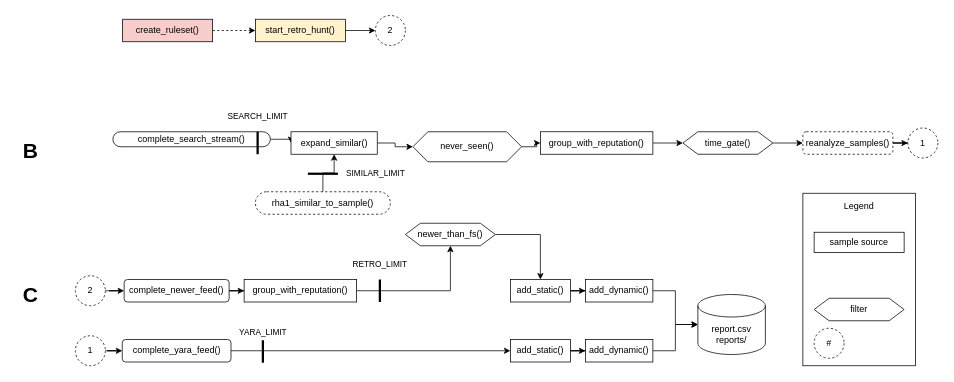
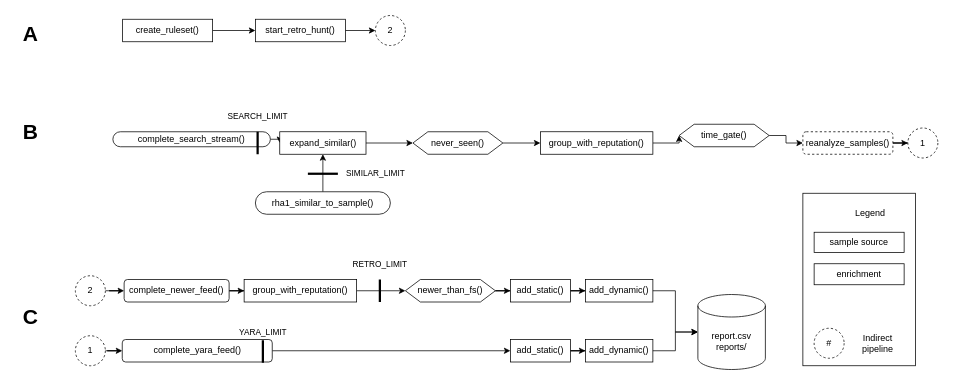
- <mxCell id="21" value="create_ruleset()" style="rounded=0;whiteSpace=wrap;html=1;fillColor=#f8cecc;" vertex="1" parent="1"><mxGeometry x="163" y="25" width="120" height="30" as="geometry" /></mxCell>
+ <mxCell id="21" value="create_ruleset()" style="rounded=0;whiteSpace=wrap;html=1;" vertex="1" parent="1"><mxGeometry x="163" y="25" width="120" height="30" as="geometry" /></mxCell>
- <mxCell id="20" value="" style="edgeStyle=orthogonalEdgeStyle;rounded=0;orthogonalLoop=1;jettySize=auto;html=1;dashed=1;" edge="1" parent="1" source="21" target="23"><mxGeometry relative="1" as="geometry" /></mxCell>
+ <mxCell id="20" value="" style="edgeStyle=orthogonalEdgeStyle;rounded=0;orthogonalLoop=1;jettySize=auto;html=1;" edge="1" parent="1" source="21" target="23"><mxGeometry relative="1" as="geometry" /></mxCell>
- <mxCell id="23" value="start_retro_hunt()" style="rounded=0;whiteSpace=wrap;html=1;fillColor=#fff2cc;" vertex="1" parent="1"><mxGeometry x="340" y="25" width="120" height="30" as="geometry" /></mxCell>
+ <mxCell id="23" value="start_retro_hunt()" style="rounded=0;whiteSpace=wrap;html=1;" vertex="1" parent="1"><mxGeometry x="340" y="25" width="120" height="30" as="geometry" /></mxCell>
+ <mxCell id="31" value="&lt;b&gt;&lt;font style=&quot;font-size: 28px;&quot;&gt;A&lt;/font&gt;&lt;/b&gt;" style="text;html=1;align=center;verticalAlign=middle;resizable=0;points=[];autosize=1;strokeColor=none;fillColor=none;" vertex="1" parent="1"><mxGeometry x="20" y="20" width="40" height="50" as="geometry" /></mxCell>
- <mxCell id="34" value="expand_similar()" style="rounded=0;whiteSpace=wrap;html=1;" vertex="1" parent="1"><mxGeometry x="387.5" y="175" width="115" height="30" as="geometry" /></mxCell>
+ <mxCell id="34" value="expand_similar()" style="rounded=0;whiteSpace=wrap;html=1;" vertex="1" parent="1"><mxGeometry x="372.5" y="175" width="115" height="30" as="geometry" /></mxCell>
- <mxCell id="9" value="time_gate()" style="shape=hexagon;perimeter=hexagonPerimeter2;whiteSpace=wrap;html=1;fixedSize=1;" vertex="1" parent="1"><mxGeometry x="910" y="175" width="120" height="30" as="geometry" /></mxCell>
+ <mxCell id="9" value="time_gate()" style="shape=hexagon;perimeter=hexagonPerimeter2;whiteSpace=wrap;html=1;fixedSize=1;" vertex="1" parent="1"><mxGeometry x="905" y="165" width="120" height="30" as="geometry" /></mxCell>
- <mxCell id="5" value="never_seen()" style="shape=hexagon;perimeter=hexagonPerimeter2;whiteSpace=wrap;html=1;fixedSize=1;" vertex="1" parent="1"><mxGeometry x="550" y="175" width="145" height="40" as="geometry" /></mxCell>
+ <mxCell id="5" value="never_seen()" style="shape=hexagon;perimeter=hexagonPerimeter2;whiteSpace=wrap;html=1;fixedSize=1;" vertex="1" parent="1"><mxGeometry x="550" y="175" width="120" height="30" as="geometry" /></mxCell>
- <mxCell id="32" value="&lt;b&gt;&lt;font style=&quot;font-size: 28px;&quot;&gt;B&lt;/font&gt;&lt;/b&gt;" style="text;html=1;align=center;verticalAlign=middle;resizable=0;points=[];autosize=1;strokeColor=none;fillColor=none;" vertex="1" parent="1"><mxGeometry x="20" y="175" width="40" height="50" as="geometry" /></mxCell>
+ <mxCell id="32" value="&lt;b&gt;&lt;font style=&quot;font-size: 28px;&quot;&gt;B&lt;/font&gt;&lt;/b&gt;" style="text;html=1;align=center;verticalAlign=middle;resizable=0;points=[];autosize=1;strokeColor=none;fillColor=none;" vertex="1" parent="1"><mxGeometry x="20" y="150" width="40" height="50" as="geometry" /></mxCell>
- <mxCell id="36" value="rha1_similar_to_sample()" style="rounded=1;whiteSpace=wrap;html=1;arcSize=50;dashed=1;" vertex="1" parent="1"><mxGeometry x="340" y="255" width="180" height="30" as="geometry" /></mxCell>
+ <mxCell id="36" value="rha1_similar_to_sample()" style="rounded=1;whiteSpace=wrap;html=1;arcSize=50;" vertex="1" parent="1"><mxGeometry x="340" y="255" width="180" height="30" as="geometry" /></mxCell>
- <mxCell id="46" value="Legend" style="text;html=1;align=center;verticalAlign=middle;whiteSpace=wrap;rounded=0;container=0;" vertex="1" parent="41"><mxGeometry x="45" y="2" width="60" height="30" as="geometry" /></mxCell>
+ <mxCell id="46" value="Legend" style="text;html=1;align=center;verticalAlign=middle;whiteSpace=wrap;rounded=0;container=0;" vertex="1" parent="41"><mxGeometry x="60" y="12" width="60" height="30" as="geometry" /></mxCell>
- <mxCell id="18" value="newer_than_fs()" style="shape=hexagon;perimeter=hexagonPerimeter2;whiteSpace=wrap;html=1;fixedSize=1;" vertex="1" parent="1"><mxGeometry x="540" y="297" width="120" height="30" as="geometry" /></mxCell>
+ <mxCell id="18" value="newer_than_fs()" style="shape=hexagon;perimeter=hexagonPerimeter2;whiteSpace=wrap;html=1;fixedSize=1;" vertex="1" parent="1"><mxGeometry x="540" y="372" width="120" height="30" as="geometry" /></mxCell>
+ <mxCell id="43" value="enrichment" style="rounded=0;whiteSpace=wrap;html=1;container=0;" vertex="1" parent="41"><mxGeometry x="15" y="94" width="120" height="28" as="geometry" /></mxCell>
- <mxCell id="33" value="&lt;b&gt;&lt;font style=&quot;font-size: 28px;&quot;&gt;C&lt;/font&gt;&lt;/b&gt;" style="text;html=1;align=center;verticalAlign=middle;resizable=0;points=[];autosize=1;strokeColor=none;fillColor=none;" vertex="1" parent="1"><mxGeometry x="20" y="367" width="40" height="50" as="geometry" /></mxCell>
+ <mxCell id="33" value="&lt;b&gt;&lt;font style=&quot;font-size: 28px;&quot;&gt;C&lt;/font&gt;&lt;/b&gt;" style="text;html=1;align=center;verticalAlign=middle;resizable=0;points=[];autosize=1;strokeColor=none;fillColor=none;" vertex="1" parent="1"><mxGeometry x="20" y="397" width="40" height="50" as="geometry" /></mxCell>
- <mxCell id="45" value="filter" style="shape=hexagon;perimeter=hexagonPerimeter2;whiteSpace=wrap;html=1;fixedSize=1;container=0;" vertex="1" parent="41"><mxGeometry x="15" y="140" width="120" height="30" as="geometry" /></mxCell>
- <mxCell id="19" value="report.csv&lt;div&gt;reports/&lt;/div&gt;" style="shape=cylinder3;whiteSpace=wrap;html=1;boundedLbl=1;backgroundOutline=1;size=15;" vertex="1" parent="1"><mxGeometry x="930" y="392" width="90" height="80" as="geometry" /></mxCell>
+ <mxCell id="19" value="report.csv&lt;div&gt;reports/&lt;/div&gt;" style="shape=cylinder3;whiteSpace=wrap;html=1;boundedLbl=1;backgroundOutline=1;size=15;" vertex="1" parent="1"><mxGeometry x="930" y="392" width="90" height="100" as="geometry" /></mxCell>
+ <mxCell id="48" value="Indirect pipeline" style="text;html=1;align=center;verticalAlign=middle;whiteSpace=wrap;rounded=0;container=0;" vertex="1" parent="41"><mxGeometry x="70" y="185" width="60" height="30" as="geometry" /></mxCell>
- <mxCell id="16" value="complete_yara_feed()" style="rounded=1;whiteSpace=wrap;html=1;" vertex="1" parent="1"><mxGeometry x="162.5" y="452" width="145" height="30" as="geometry" /></mxCell>
+ <mxCell id="16" value="complete_yara_feed()" style="rounded=1;whiteSpace=wrap;html=1;" vertex="1" parent="1"><mxGeometry x="162.5" y="452" width="200" height="30" as="geometry" /></mxCell>
